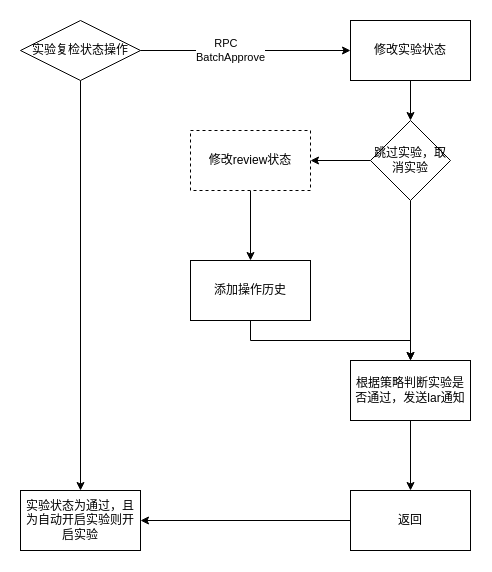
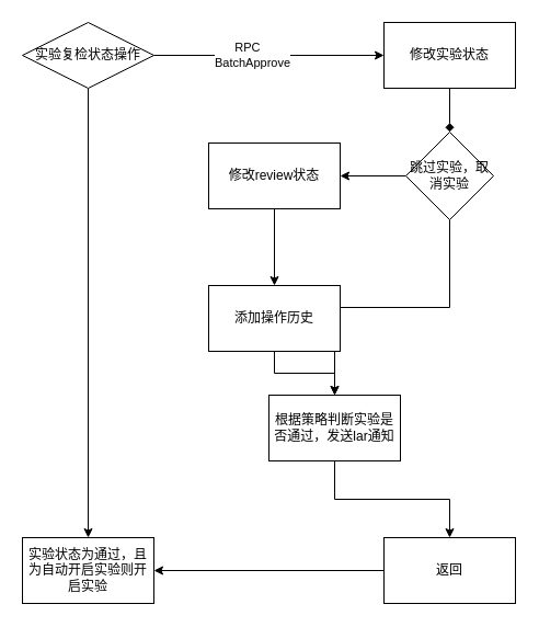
- <mxCell id="5" value="" style="edgeStyle=orthogonalEdgeStyle;rounded=0;orthogonalLoop=1;jettySize=auto;html=1;entryX=0.5;entryY=0;entryDx=0;entryDy=0;" edge="1" parent="1" source="6" target="13"><mxGeometry relative="1" as="geometry" /></mxCell>
+ <mxCell id="5" value="" style="edgeStyle=orthogonalEdgeStyle;rounded=0;orthogonalLoop=1;jettySize=auto;html=1;entryX=0.5;entryY=0;entryDx=0;entryDy=0;endArrow=diamond;" edge="1" parent="1" source="6" target="13"><mxGeometry relative="1" as="geometry" /></mxCell>
- <mxCell id="15" value="修改review状态" style="whiteSpace=wrap;html=1;dashed=1;" vertex="1" parent="1"><mxGeometry x="190" y="130" width="120" height="60" as="geometry" /></mxCell>
+ <mxCell id="15" value="修改review状态" style="whiteSpace=wrap;html=1;" vertex="1" parent="1"><mxGeometry x="190" y="130" width="120" height="60" as="geometry" /></mxCell>
- <mxCell id="8" value="根据策略判断实验是否通过，发送lar通知" style="whiteSpace=wrap;html=1;rounded=0;" vertex="1" parent="1"><mxGeometry x="350" y="360" width="120" height="60" as="geometry" /></mxCell>
+ <mxCell id="8" value="根据策略判断实验是否通过，发送lar通知" style="whiteSpace=wrap;html=1;rounded=0;" vertex="1" parent="1"><mxGeometry x="245" y="360" width="120" height="60" as="geometry" /></mxCell>
